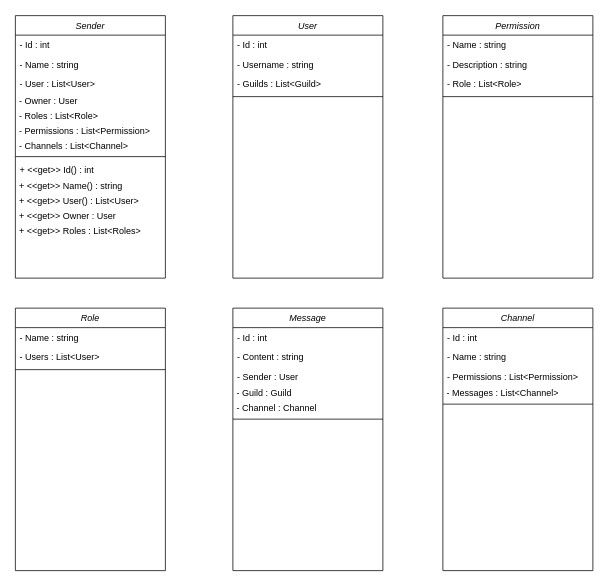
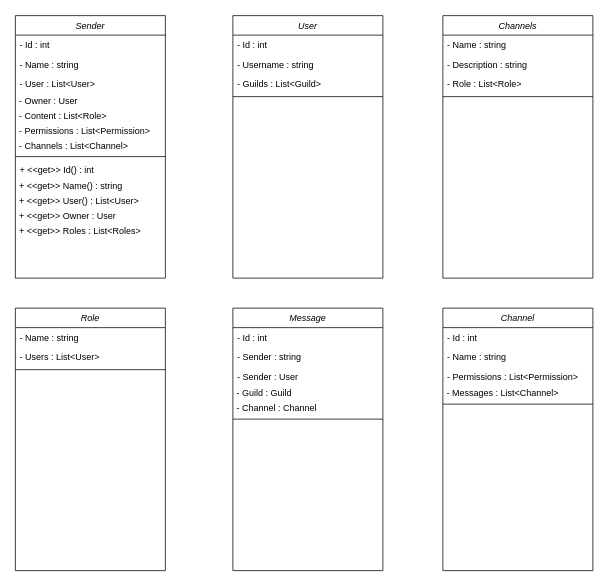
- <mxCell id="25" value="Permission" style="swimlane;fontStyle=2;align=center;verticalAlign=top;childLayout=stackLayout;horizontal=1;startSize=26;horizontalStack=0;resizeParent=1;resizeLast=0;collapsible=1;marginBottom=0;rounded=0;shadow=0;strokeWidth=1;" vertex="1" parent="1"><mxGeometry x="590" y="20" width="200" height="350" as="geometry"><mxRectangle x="230" y="140" width="160" height="26" as="alternateBounds" /></mxGeometry></mxCell>
+ <mxCell id="25" value="Channels" style="swimlane;fontStyle=2;align=center;verticalAlign=top;childLayout=stackLayout;horizontal=1;startSize=26;horizontalStack=0;resizeParent=1;resizeLast=0;collapsible=1;marginBottom=0;rounded=0;shadow=0;strokeWidth=1;" vertex="1" parent="1"><mxGeometry x="590" y="20" width="200" height="350" as="geometry"><mxRectangle x="230" y="140" width="160" height="26" as="alternateBounds" /></mxGeometry></mxCell>
- <mxCell id="7" value="&amp;nbsp;- Roles : List&amp;lt;Role&amp;gt;" style="text;html=1;strokeColor=none;fillColor=none;align=left;verticalAlign=middle;whiteSpace=wrap;rounded=0;" vertex="1" parent="2"><mxGeometry y="124" width="200" height="20" as="geometry" /></mxCell>
+ <mxCell id="7" value="&amp;nbsp;- Content : List&amp;lt;Role&amp;gt;" style="text;html=1;strokeColor=none;fillColor=none;align=left;verticalAlign=middle;whiteSpace=wrap;rounded=0;" vertex="1" parent="2"><mxGeometry y="124" width="200" height="20" as="geometry" /></mxCell>
- <mxCell id="38" value="- Content : string" style="text;align=left;verticalAlign=top;spacingLeft=4;spacingRight=4;overflow=hidden;rotatable=0;points=[[0,0.5],[1,0.5]];portConstraint=eastwest;rounded=0;shadow=0;html=0;" vertex="1" parent="36"><mxGeometry y="52" width="200" height="26" as="geometry" /></mxCell>
+ <mxCell id="38" value="- Sender : string" style="text;align=left;verticalAlign=top;spacingLeft=4;spacingRight=4;overflow=hidden;rotatable=0;points=[[0,0.5],[1,0.5]];portConstraint=eastwest;rounded=0;shadow=0;html=0;" vertex="1" parent="36"><mxGeometry y="52" width="200" height="26" as="geometry" /></mxCell>
